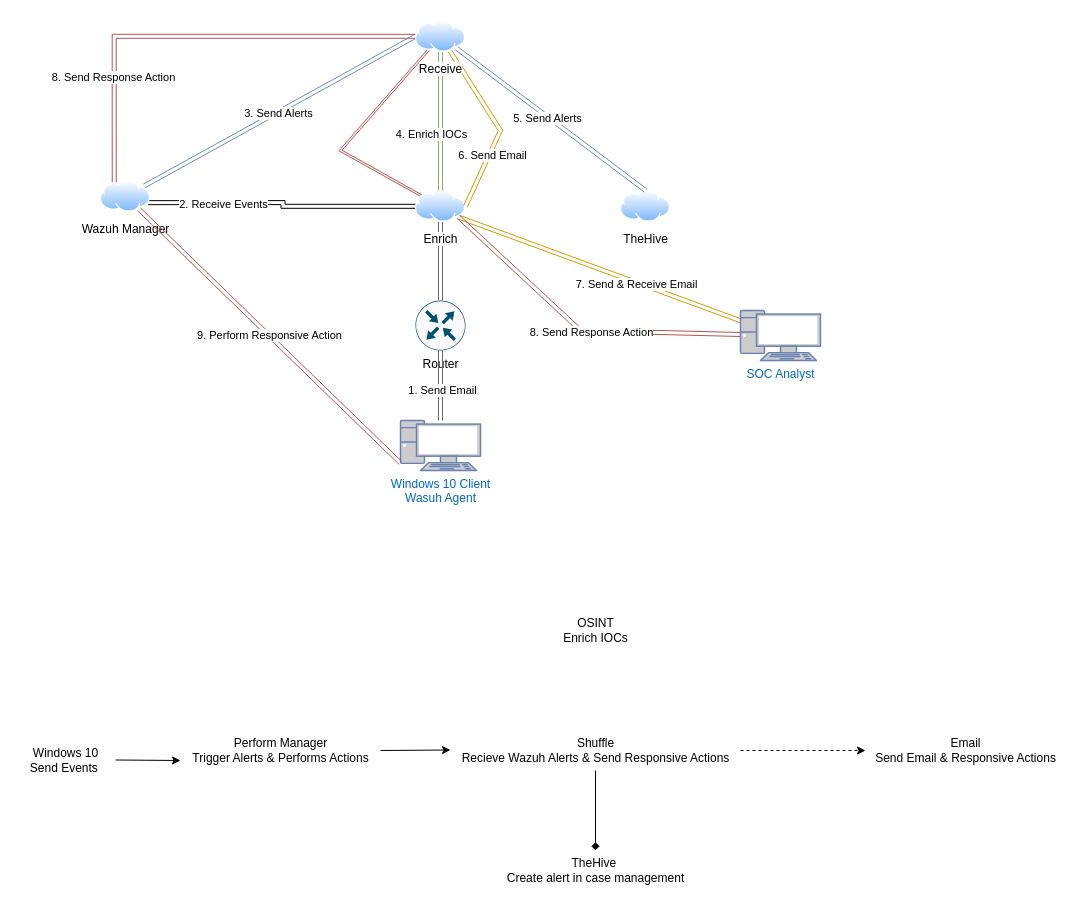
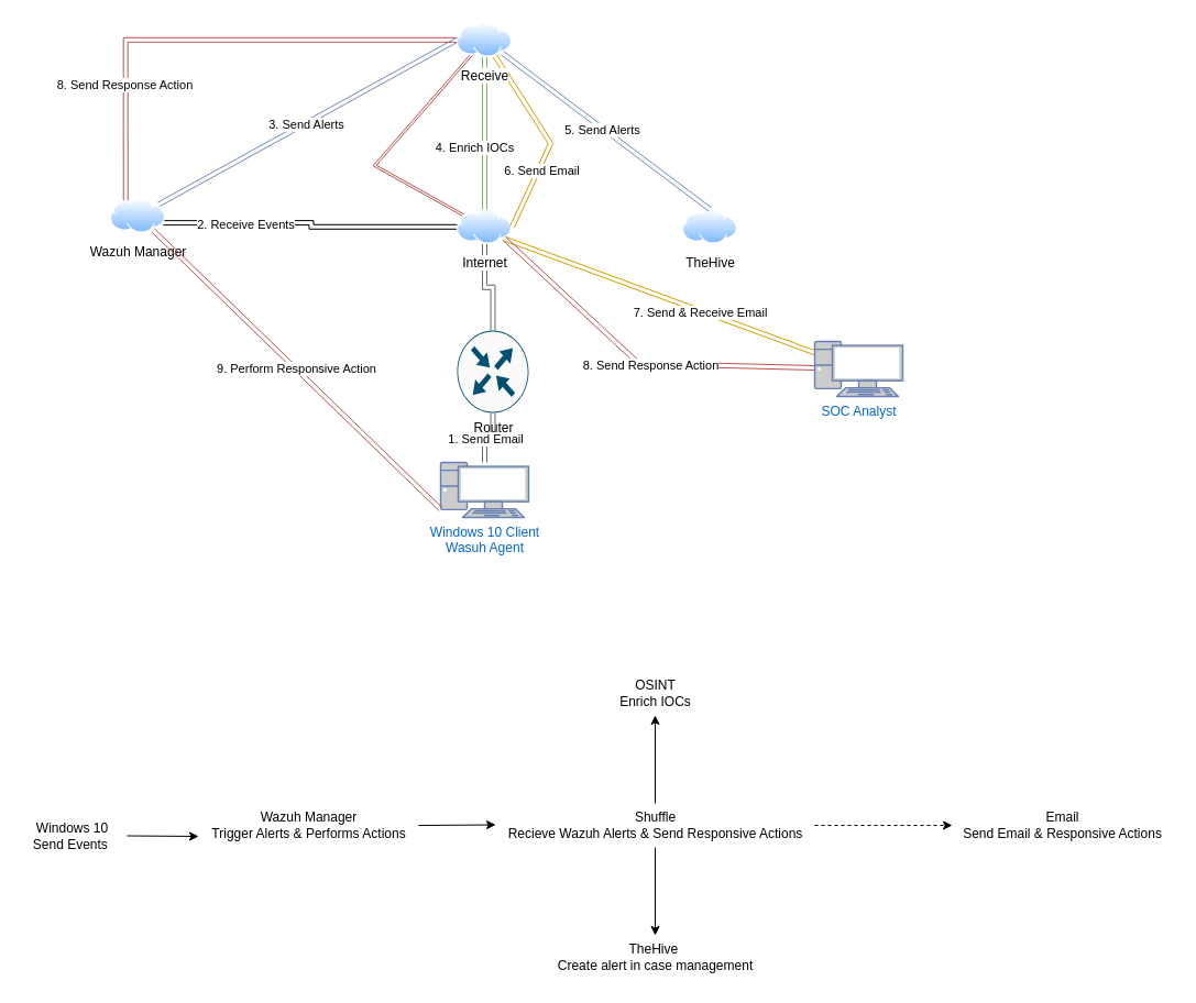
- <mxCell id="8" value="Enrich" style="image;aspect=fixed;perimeter=ellipsePerimeter;html=1;align=center;shadow=0;dashed=0;spacingTop=3;image=img/lib/active_directory/internet_cloud.svg;" vertex="1" parent="1"><mxGeometry x="415" y="190" width="50" height="31.5" as="geometry" /></mxCell>
+ <mxCell id="8" value="Internet" style="image;aspect=fixed;perimeter=ellipsePerimeter;html=1;align=center;shadow=0;dashed=0;spacingTop=3;image=img/lib/active_directory/internet_cloud.svg;" vertex="1" parent="1"><mxGeometry x="415" y="190" width="50" height="31.5" as="geometry" /></mxCell>
- <mxCell id="4" value="Router" style="sketch=0;points=[[0.5,0,0],[1,0.5,0],[0.5,1,0],[0,0.5,0],[0.145,0.145,0],[0.856,0.145,0],[0.855,0.856,0],[0.145,0.855,0]];verticalLabelPosition=bottom;html=1;verticalAlign=top;aspect=fixed;align=center;pointerEvents=1;shape=mxgraph.cisco19.rect;prIcon=router;fillColor=#FAFAFA;strokeColor=#005073;" vertex="1" parent="1"><mxGeometry x="415" y="300" width="50" height="50" as="geometry" /></mxCell>
+ <mxCell id="4" value="Router" style="sketch=0;points=[[0.5,0,0],[1,0.5,0],[0.5,1,0],[0,0.5,0],[0.145,0.145,0],[0.856,0.145,0],[0.855,0.856,0],[0.145,0.855,0]];verticalLabelPosition=bottom;html=1;verticalAlign=top;aspect=fixed;align=center;pointerEvents=1;shape=mxgraph.cisco19.rect;prIcon=router;fillColor=#FAFAFA;strokeColor=#005073;" vertex="1" parent="1"><mxGeometry x="415" y="300" width="65" height="75" as="geometry" /></mxCell>
+ <mxCell id="34" value="" style="edgeStyle=orthogonalEdgeStyle;rounded=0;orthogonalLoop=1;jettySize=auto;html=1;" edge="1" parent="1" source="37" target="39"><mxGeometry relative="1" as="geometry" /></mxCell>
- <mxCell id="33" value="Perform Manager&lt;div&gt;Trigger Alerts &amp;amp; Performs Actions&lt;/div&gt;" style="text;html=1;align=center;verticalAlign=middle;resizable=0;points=[];autosize=1;strokeColor=none;fillColor=none;" vertex="1" parent="1"><mxGeometry x="180" y="730" width="200" height="40" as="geometry" /></mxCell>
+ <mxCell id="33" value="Wazuh Manager&lt;div&gt;Trigger Alerts &amp;amp; Performs Actions&lt;/div&gt;" style="text;html=1;align=center;verticalAlign=middle;resizable=0;points=[];autosize=1;strokeColor=none;fillColor=none;" vertex="1" parent="1"><mxGeometry x="180" y="730" width="200" height="40" as="geometry" /></mxCell>
- <mxCell id="35" value="" style="edgeStyle=orthogonalEdgeStyle;rounded=0;orthogonalLoop=1;jettySize=auto;html=1;endArrow=diamond;" edge="1" parent="1" source="37" target="40"><mxGeometry relative="1" as="geometry" /></mxCell>
+ <mxCell id="35" value="" style="edgeStyle=orthogonalEdgeStyle;rounded=0;orthogonalLoop=1;jettySize=auto;html=1;" edge="1" parent="1" source="37" target="40"><mxGeometry relative="1" as="geometry" /></mxCell>
